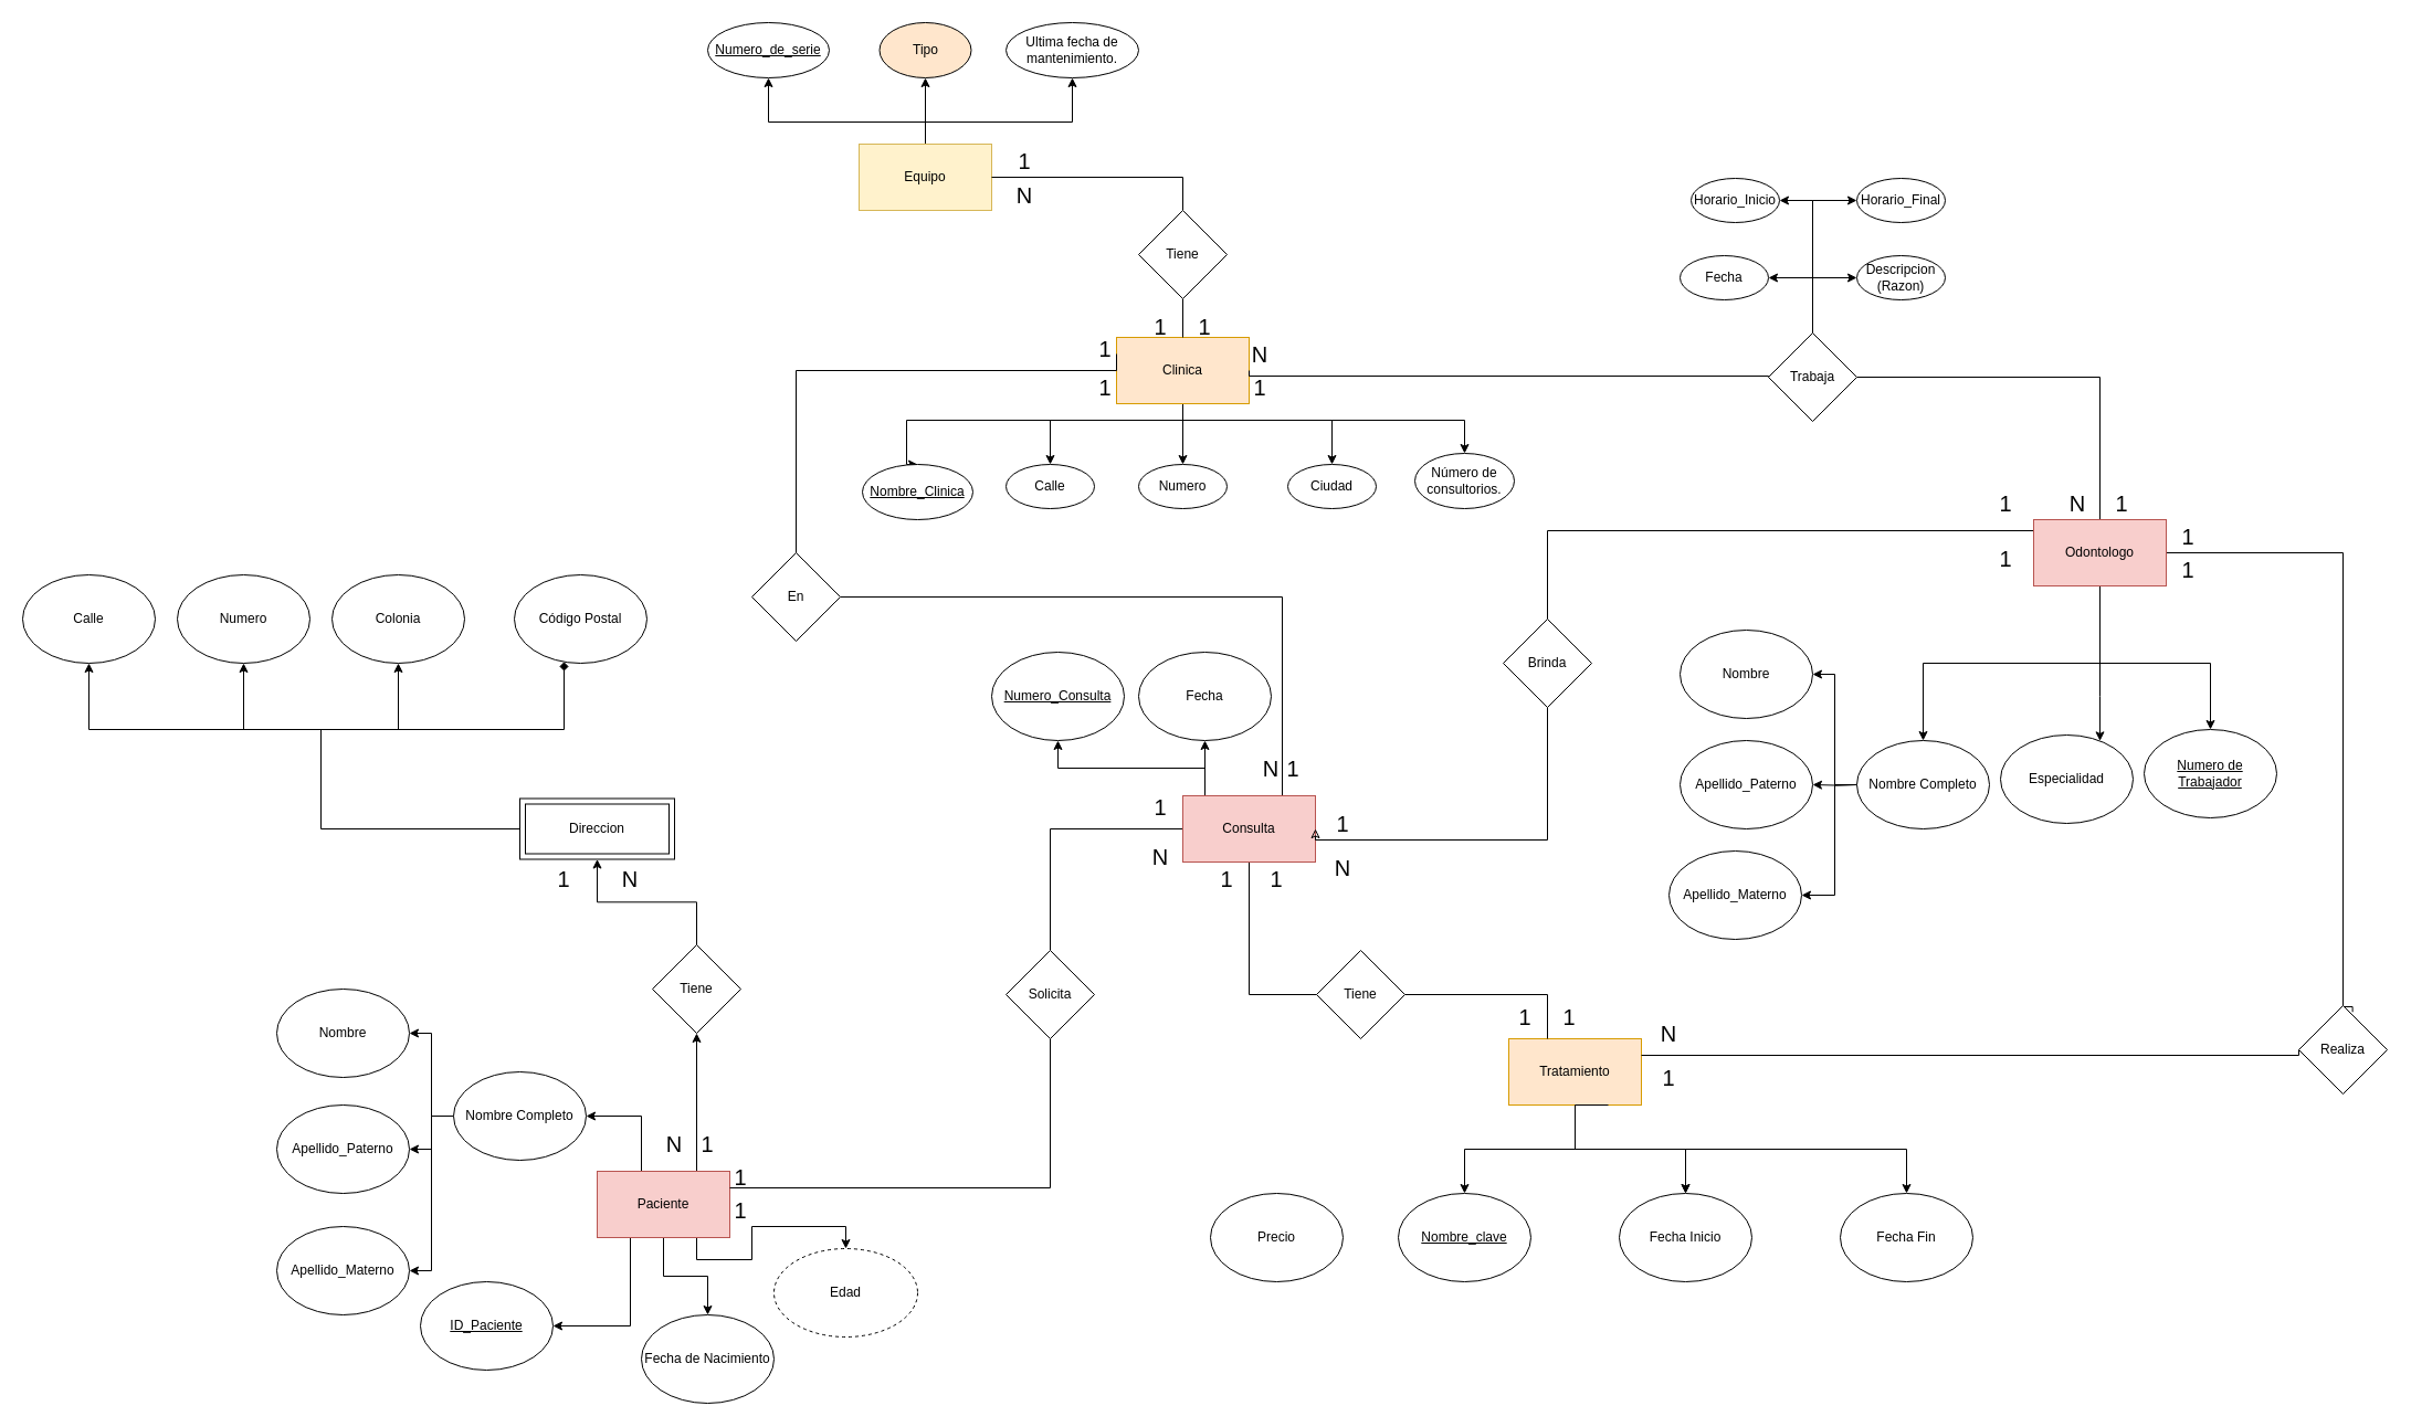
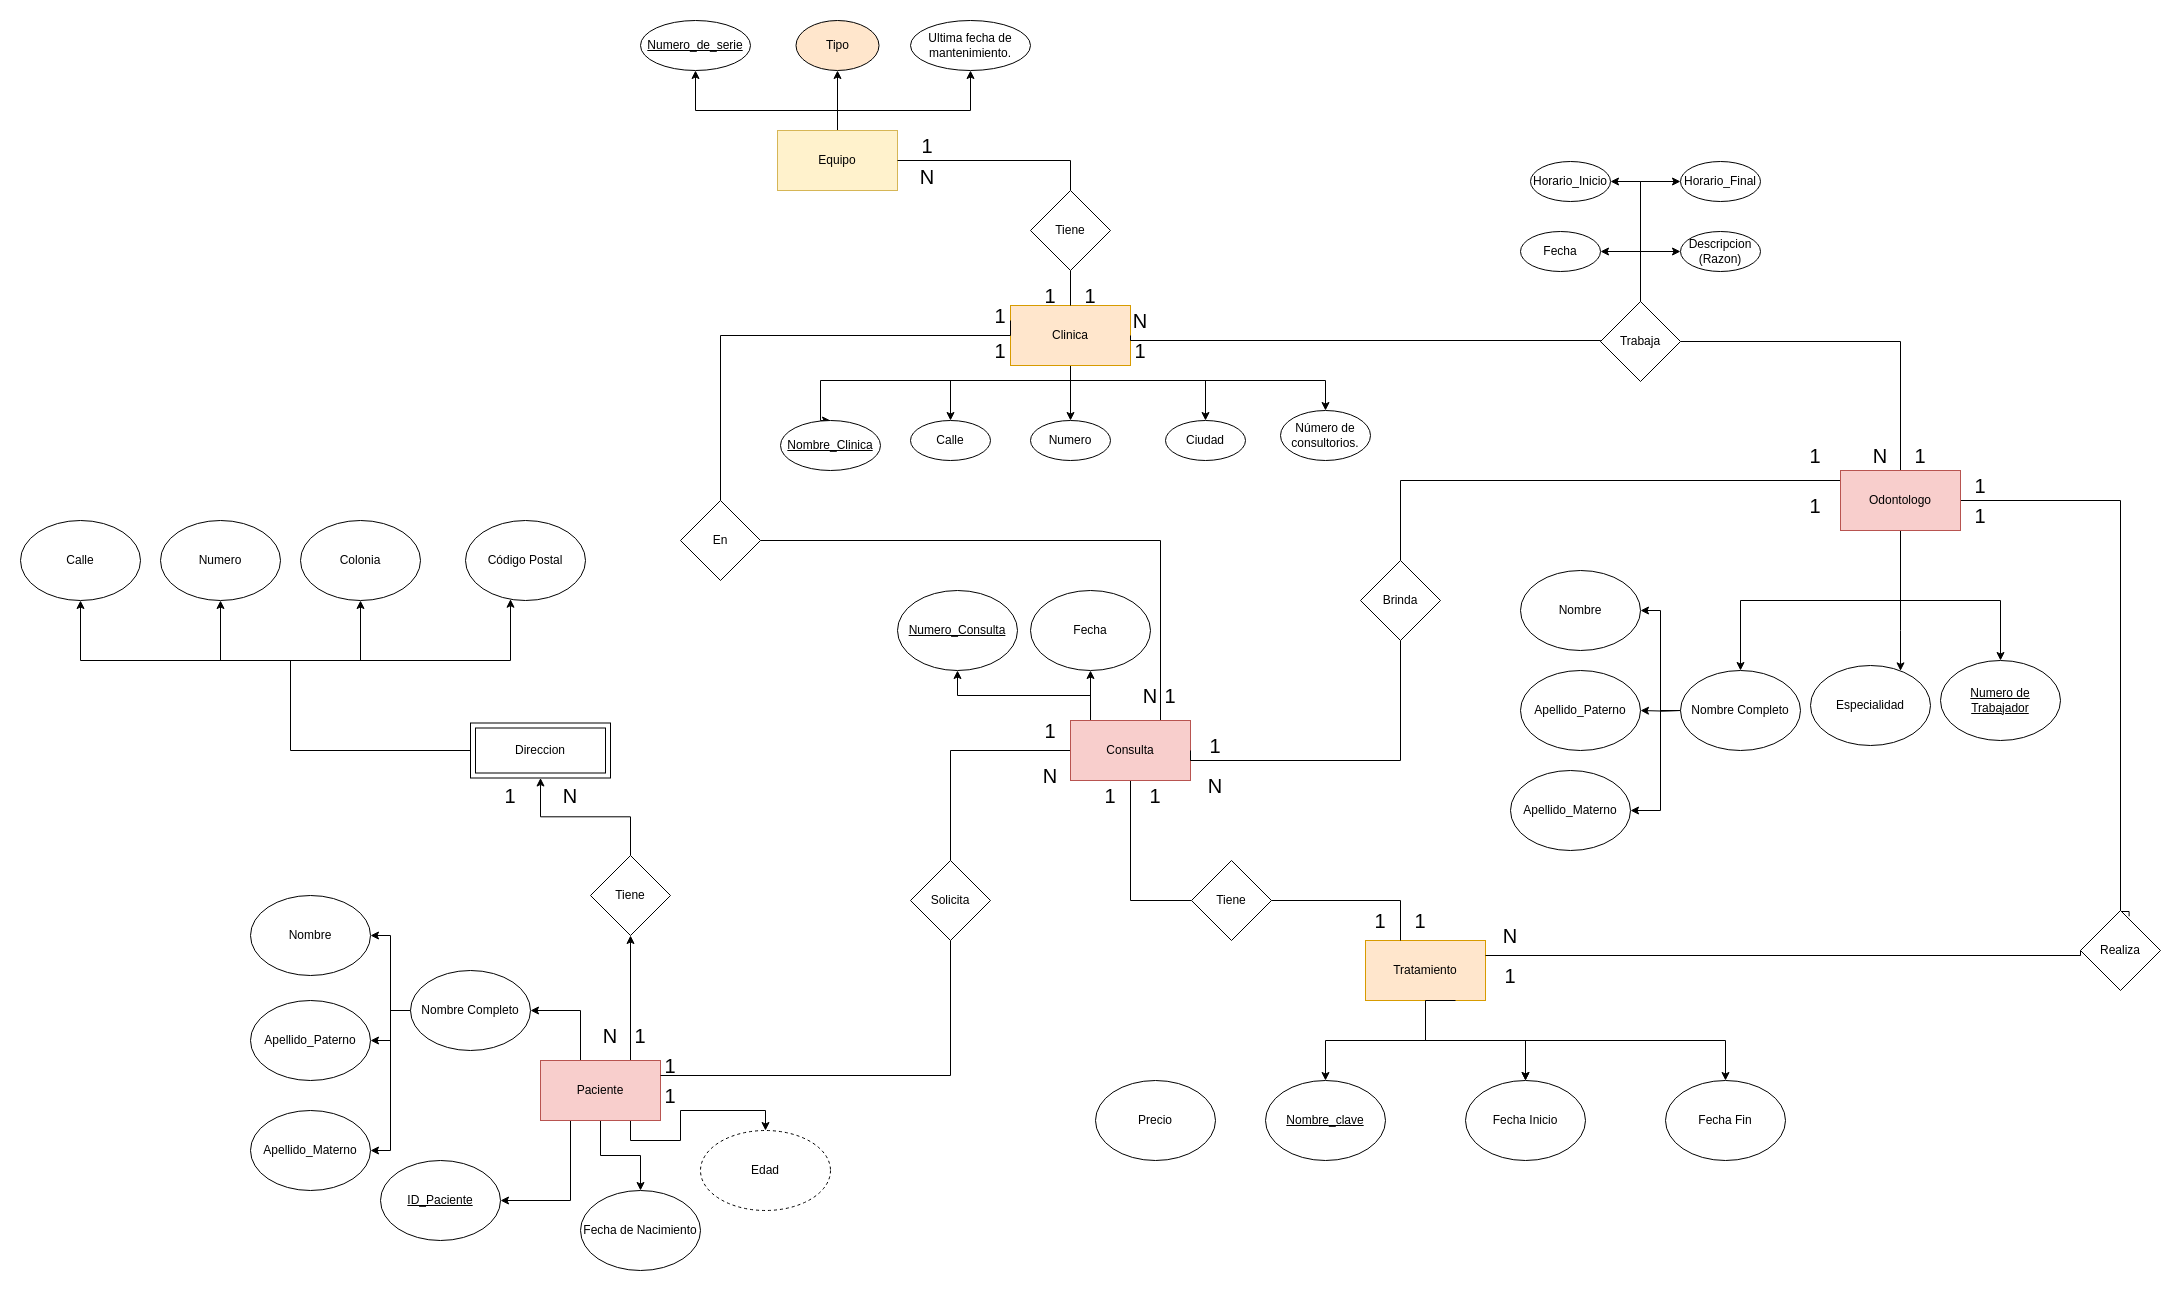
- <mxCell id="18" style="edgeStyle=orthogonalEdgeStyle;rounded=0;orthogonalLoop=1;jettySize=auto;html=1;exitX=0;exitY=0.5;exitDx=0;exitDy=0;endArrow=diamond;" parent="1" source="128" target="22" edge="1"><mxGeometry relative="1" as="geometry"><Array as="points"><mxPoint x="290" y="750" /><mxPoint x="290" y="660" /><mxPoint x="510" y="660" /></Array><mxPoint x="290" y="700" as="sourcePoint" /></mxGeometry></mxCell>
+ <mxCell id="18" style="edgeStyle=orthogonalEdgeStyle;rounded=0;orthogonalLoop=1;jettySize=auto;html=1;exitX=0;exitY=0.5;exitDx=0;exitDy=0;" parent="1" source="128" target="22" edge="1"><mxGeometry relative="1" as="geometry"><Array as="points"><mxPoint x="290" y="750" /><mxPoint x="290" y="660" /><mxPoint x="510" y="660" /></Array><mxPoint x="290" y="700" as="sourcePoint" /></mxGeometry></mxCell>
- <mxCell id="82" style="rounded=0;orthogonalLoop=1;jettySize=auto;html=1;exitX=0.5;exitY=1;exitDx=0;exitDy=0;entryX=1;entryY=0.5;entryDx=0;entryDy=0;edgeStyle=orthogonalEdgeStyle;endArrow=classic;endFill=0;" parent="1" source="83" target="79" edge="1"><mxGeometry relative="1" as="geometry"><Array as="points"><mxPoint x="1400" y="760" /><mxPoint x="1190" y="760" /></Array></mxGeometry></mxCell>
+ <mxCell id="82" style="rounded=0;orthogonalLoop=1;jettySize=auto;html=1;exitX=0.5;exitY=1;exitDx=0;exitDy=0;entryX=1;entryY=0.5;entryDx=0;entryDy=0;edgeStyle=orthogonalEdgeStyle;endArrow=none;endFill=0;" parent="1" source="83" target="79" edge="1"><mxGeometry relative="1" as="geometry"><Array as="points"><mxPoint x="1400" y="760" /><mxPoint x="1190" y="760" /></Array></mxGeometry></mxCell>
